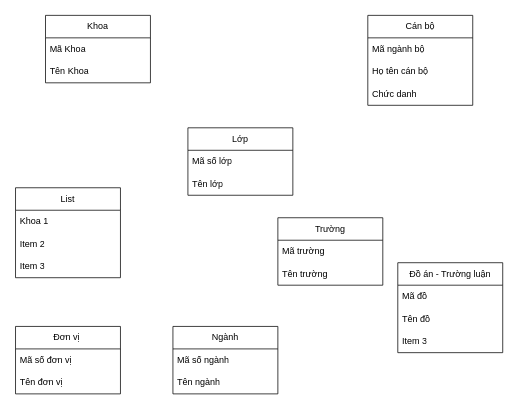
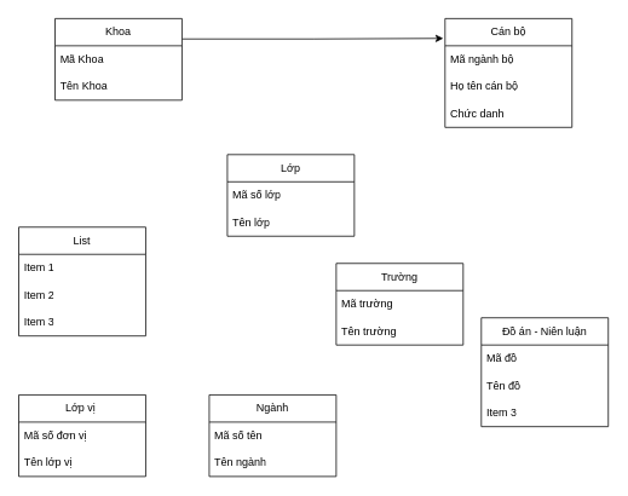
+ <mxCell id="2" style="edgeStyle=orthogonalEdgeStyle;rounded=0;orthogonalLoop=1;jettySize=auto;html=1;exitX=1;exitY=0.25;exitDx=0;exitDy=0;entryX=-0.014;entryY=0.182;entryDx=0;entryDy=0;entryPerimeter=0;" edge="1" parent="1" source="3" target="6"><mxGeometry relative="1" as="geometry" /></mxCell>
- <mxCell id="11" value="Khoa 1" style="text;strokeColor=none;fillColor=none;align=left;verticalAlign=middle;spacingLeft=4;spacingRight=4;overflow=hidden;points=[[0,0.5],[1,0.5]];portConstraint=eastwest;rotatable=0;whiteSpace=wrap;html=1;" vertex="1" parent="10"><mxGeometry y="30" width="140" height="30" as="geometry" /></mxCell>
+ <mxCell id="11" value="Item 1" style="text;strokeColor=none;fillColor=none;align=left;verticalAlign=middle;spacingLeft=4;spacingRight=4;overflow=hidden;points=[[0,0.5],[1,0.5]];portConstraint=eastwest;rotatable=0;whiteSpace=wrap;html=1;" vertex="1" parent="10"><mxGeometry y="30" width="140" height="30" as="geometry" /></mxCell>
- <mxCell id="17" value="Đồ án - Trường luận" style="swimlane;fontStyle=0;childLayout=stackLayout;horizontal=1;startSize=30;horizontalStack=0;resizeParent=1;resizeParentMax=0;resizeLast=0;collapsible=1;marginBottom=0;whiteSpace=wrap;html=1;" vertex="1" parent="1"><mxGeometry x="530" y="350" width="140" height="120" as="geometry" /></mxCell>
+ <mxCell id="17" value="Đồ án - Niên luận" style="swimlane;fontStyle=0;childLayout=stackLayout;horizontal=1;startSize=30;horizontalStack=0;resizeParent=1;resizeParentMax=0;resizeLast=0;collapsible=1;marginBottom=0;whiteSpace=wrap;html=1;" vertex="1" parent="1"><mxGeometry x="530" y="350" width="140" height="120" as="geometry" /></mxCell>
- <mxCell id="24" value="Đơn vị&amp;nbsp;" style="swimlane;fontStyle=0;childLayout=stackLayout;horizontal=1;startSize=30;horizontalStack=0;resizeParent=1;resizeParentMax=0;resizeLast=0;collapsible=1;marginBottom=0;whiteSpace=wrap;html=1;" vertex="1" parent="1"><mxGeometry x="20" y="435" width="140" height="90" as="geometry" /></mxCell>
+ <mxCell id="24" value="Lớp vị&amp;nbsp;" style="swimlane;fontStyle=0;childLayout=stackLayout;horizontal=1;startSize=30;horizontalStack=0;resizeParent=1;resizeParentMax=0;resizeLast=0;collapsible=1;marginBottom=0;whiteSpace=wrap;html=1;" vertex="1" parent="1"><mxGeometry x="20" y="435" width="140" height="90" as="geometry" /></mxCell>
- <mxCell id="22" value="Mã số ngành" style="text;strokeColor=none;fillColor=none;align=left;verticalAlign=middle;spacingLeft=4;spacingRight=4;overflow=hidden;points=[[0,0.5],[1,0.5]];portConstraint=eastwest;rotatable=0;whiteSpace=wrap;html=1;" vertex="1" parent="21"><mxGeometry y="30" width="140" height="30" as="geometry" /></mxCell>
+ <mxCell id="22" value="Mã số tên" style="text;strokeColor=none;fillColor=none;align=left;verticalAlign=middle;spacingLeft=4;spacingRight=4;overflow=hidden;points=[[0,0.5],[1,0.5]];portConstraint=eastwest;rotatable=0;whiteSpace=wrap;html=1;" vertex="1" parent="21"><mxGeometry y="30" width="140" height="30" as="geometry" /></mxCell>
- <mxCell id="26" value="Tên đơn vị" style="text;strokeColor=none;fillColor=none;align=left;verticalAlign=middle;spacingLeft=4;spacingRight=4;overflow=hidden;points=[[0,0.5],[1,0.5]];portConstraint=eastwest;rotatable=0;whiteSpace=wrap;html=1;" vertex="1" parent="24"><mxGeometry y="60" width="140" height="30" as="geometry" /></mxCell>
+ <mxCell id="26" value="Tên lớp vị" style="text;strokeColor=none;fillColor=none;align=left;verticalAlign=middle;spacingLeft=4;spacingRight=4;overflow=hidden;points=[[0,0.5],[1,0.5]];portConstraint=eastwest;rotatable=0;whiteSpace=wrap;html=1;" vertex="1" parent="24"><mxGeometry y="60" width="140" height="30" as="geometry" /></mxCell>
